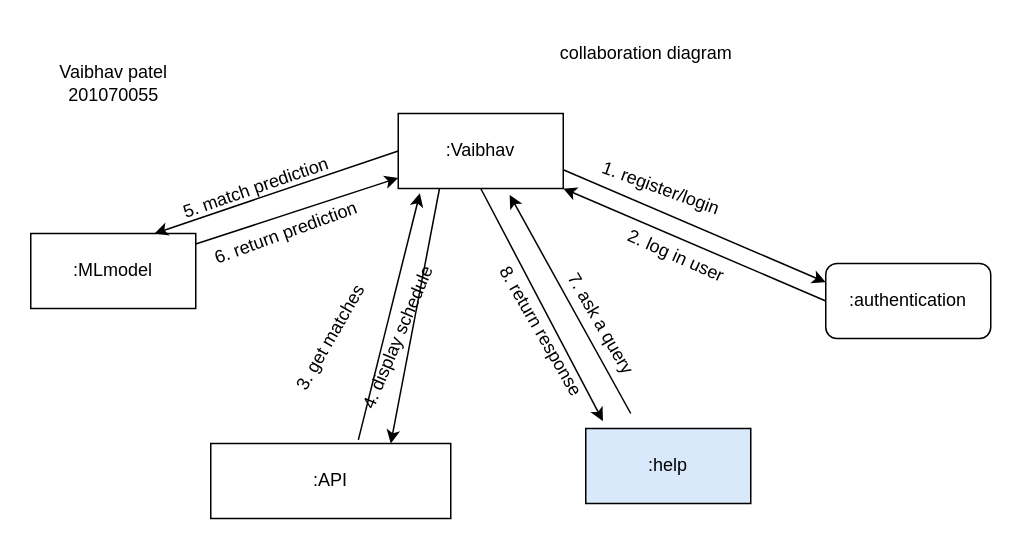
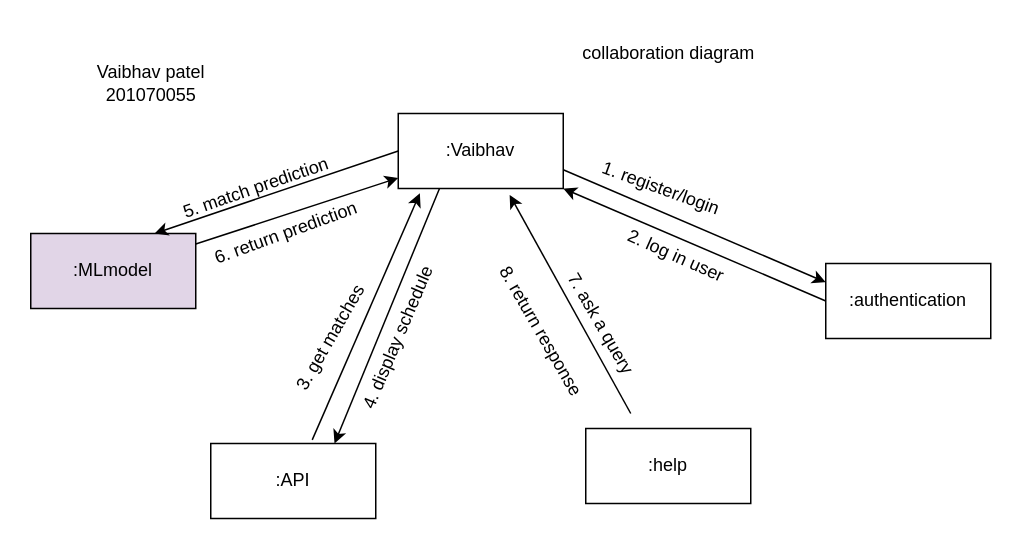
- <mxCell id="23" value="collaboration diagram" style="text;html=1;align=center;verticalAlign=middle;resizable=0;points=[];autosize=1;strokeColor=none;fillColor=none;" parent="1" vertex="1"><mxGeometry x="360" y="20" width="140" height="30" as="geometry" /></mxCell>
+ <mxCell id="23" value="collaboration diagram" style="text;html=1;align=center;verticalAlign=middle;resizable=0;points=[];autosize=1;strokeColor=none;fillColor=none;" parent="1" vertex="1"><mxGeometry x="375" y="20" width="140" height="30" as="geometry" /></mxCell>
- <mxCell id="24" value="Vaibhav patel&lt;br&gt;201070055" style="text;html=1;align=center;verticalAlign=middle;resizable=0;points=[];autosize=1;strokeColor=none;fillColor=none;" vertex="1" parent="1"><mxGeometry x="25" y="35" width="100" height="40" as="geometry" /></mxCell>
+ <mxCell id="24" value="Vaibhav patel&lt;br&gt;201070055" style="text;html=1;align=center;verticalAlign=middle;resizable=0;points=[];autosize=1;strokeColor=none;fillColor=none;" vertex="1" parent="1"><mxGeometry x="50" y="35" width="100" height="40" as="geometry" /></mxCell>
- <mxCell id="3" value=":MLmodel" style="html=1;whiteSpace=wrap;" parent="1" vertex="1"><mxGeometry x="20" y="155" width="110" height="50" as="geometry" /></mxCell>
+ <mxCell id="3" value=":MLmodel" style="html=1;whiteSpace=wrap;fillColor=#e1d5e7;" parent="1" vertex="1"><mxGeometry x="20" y="155" width="110" height="50" as="geometry" /></mxCell>
- <mxCell id="11" value="" style="endArrow=classic;html=1;rounded=0;exitX=0.5;exitY=1;exitDx=0;exitDy=0;entryX=0.104;entryY=-0.098;entryDx=0;entryDy=0;entryPerimeter=0;" parent="1" source="2" target="6" edge="1"><mxGeometry width="50" height="50" relative="1" as="geometry"><mxPoint x="303" y="135" as="sourcePoint" /><mxPoint x="390" y="275" as="targetPoint" /></mxGeometry></mxCell>
- <mxCell id="5" value=":authentication" style="html=1;whiteSpace=wrap;rounded=1;" parent="1" vertex="1"><mxGeometry x="550" y="175" width="110" height="50" as="geometry" /></mxCell>
+ <mxCell id="5" value=":authentication" style="html=1;whiteSpace=wrap;" parent="1" vertex="1"><mxGeometry x="550" y="175" width="110" height="50" as="geometry" /></mxCell>
- <mxCell id="6" value=":help" style="html=1;whiteSpace=wrap;fillColor=#dae8fc;" parent="1" vertex="1"><mxGeometry x="390" y="285" width="110" height="50" as="geometry" /></mxCell>
+ <mxCell id="6" value=":help" style="html=1;whiteSpace=wrap;" parent="1" vertex="1"><mxGeometry x="390" y="285" width="110" height="50" as="geometry" /></mxCell>
- <mxCell id="4" value=":API" style="html=1;whiteSpace=wrap;" parent="1" vertex="1"><mxGeometry x="140" y="295" width="160" height="50" as="geometry" /></mxCell>
+ <mxCell id="4" value=":API" style="html=1;whiteSpace=wrap;" parent="1" vertex="1"><mxGeometry x="140" y="295" width="110" height="50" as="geometry" /></mxCell>
